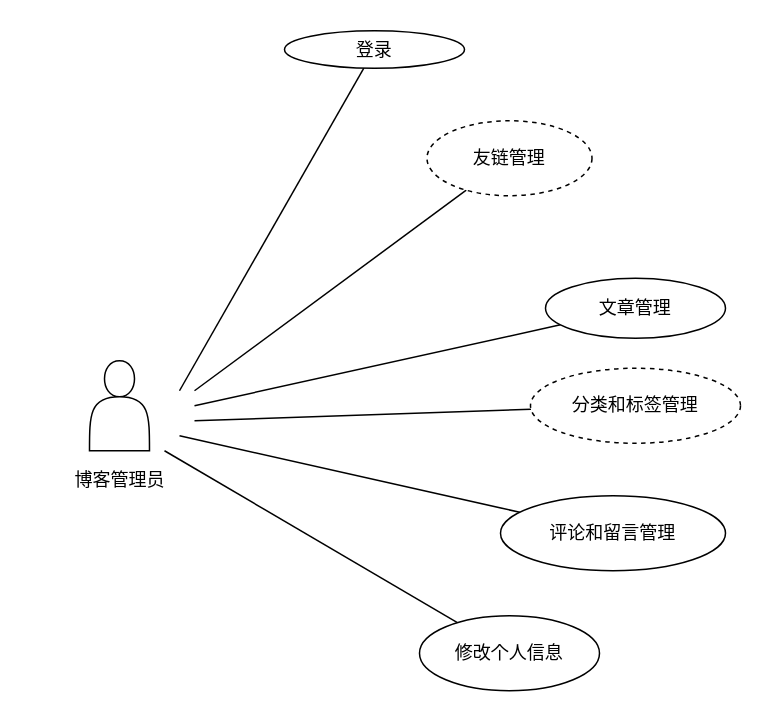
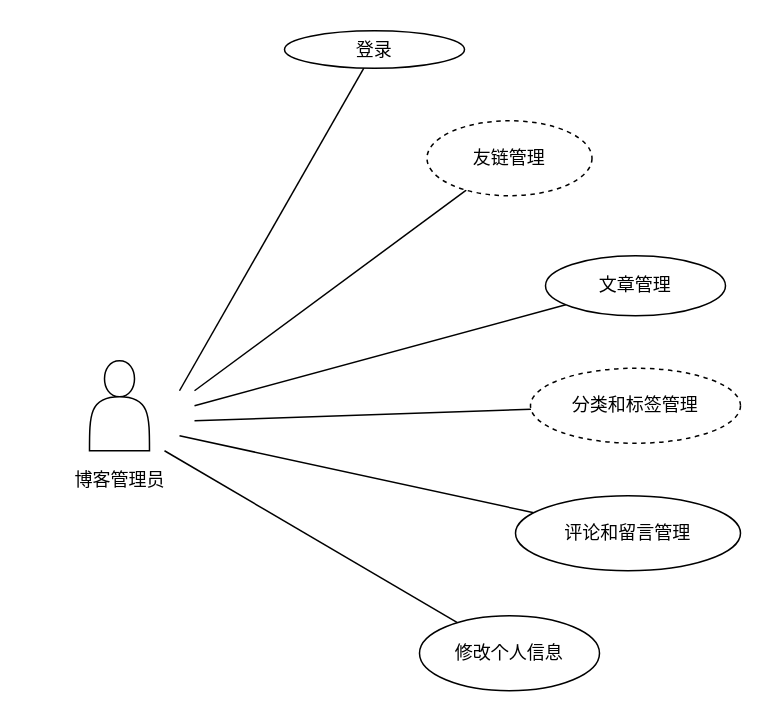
- <mxCell id="5" value="文章管理" style="ellipse;whiteSpace=wrap;html=1;" vertex="1" parent="1"><mxGeometry x="363" y="185" width="120" height="40" as="geometry" /></mxCell>
+ <mxCell id="5" value="文章管理" style="ellipse;whiteSpace=wrap;html=1;" vertex="1" parent="1"><mxGeometry x="363" y="170" width="120" height="40" as="geometry" /></mxCell>
- <mxCell id="9" value="&lt;font style=&quot;vertical-align: inherit&quot;&gt;&lt;font style=&quot;vertical-align: inherit&quot;&gt;评论和留言管理&lt;/font&gt;&lt;/font&gt;" style="ellipse;whiteSpace=wrap;html=1;" vertex="1" parent="1"><mxGeometry x="333" y="330" width="150" height="50" as="geometry" /></mxCell>
+ <mxCell id="9" value="&lt;font style=&quot;vertical-align: inherit&quot;&gt;&lt;font style=&quot;vertical-align: inherit&quot;&gt;评论和留言管理&lt;/font&gt;&lt;/font&gt;" style="ellipse;whiteSpace=wrap;html=1;" vertex="1" parent="1"><mxGeometry x="343" y="330" width="150" height="50" as="geometry" /></mxCell>
